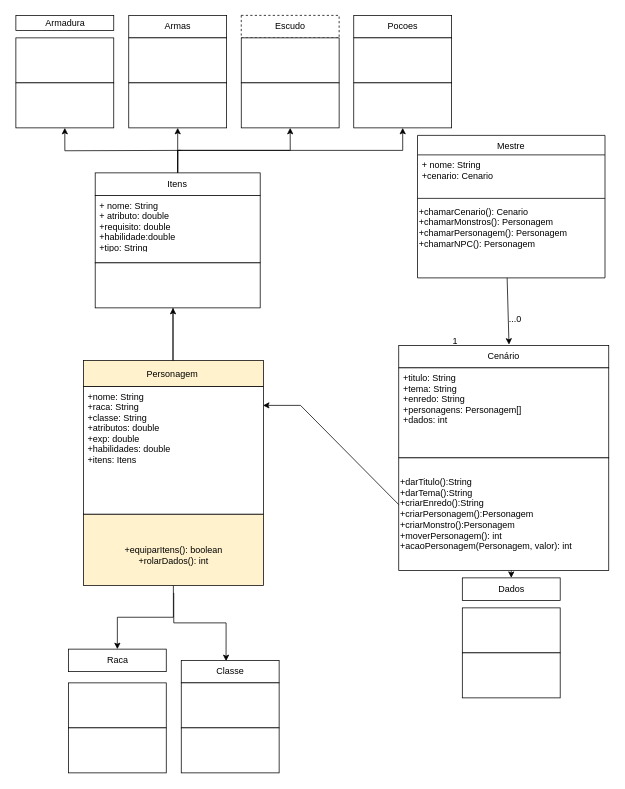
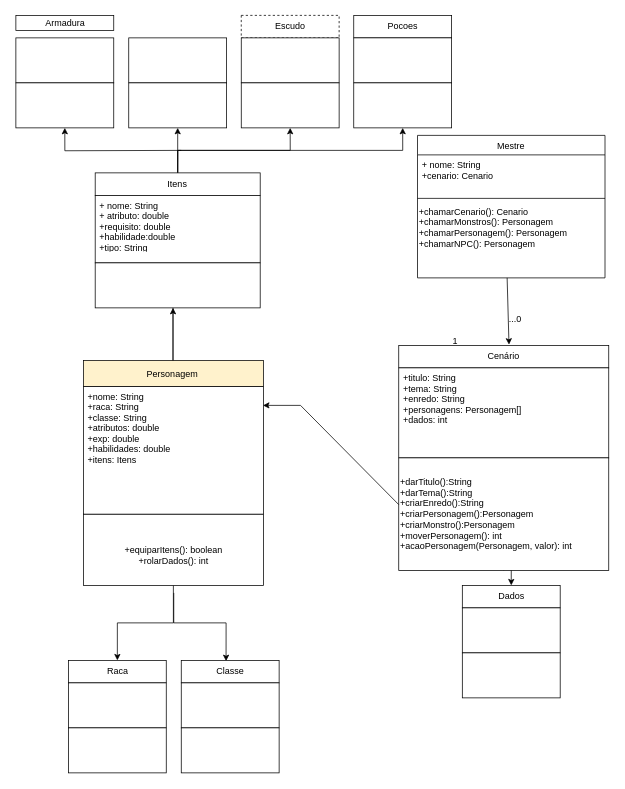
- <mxCell id="35" value="Armas" style="rounded=0;whiteSpace=wrap;html=1;" vertex="1" parent="1"><mxGeometry x="171" y="20" width="130.5" height="30" as="geometry" /></mxCell>
- <mxCell id="21" value="&lt;br&gt;+equiparItens(): boolean&lt;br&gt;+rolarDados(): int" style="rounded=0;whiteSpace=wrap;html=1;fillColor=#fff2cc;" parent="1" vertex="1"><mxGeometry x="110.5" y="685" width="240" height="95" as="geometry" /></mxCell>
+ <mxCell id="21" value="&lt;br&gt;+equiparItens(): boolean&lt;br&gt;+rolarDados(): int" style="rounded=0;whiteSpace=wrap;html=1;" parent="1" vertex="1"><mxGeometry x="110.5" y="685" width="240" height="95" as="geometry" /></mxCell>
- <mxCell id="47" value="Dados" style="rounded=0;whiteSpace=wrap;html=1;" vertex="1" parent="1"><mxGeometry x="615.75" y="770" width="130.5" height="30" as="geometry" /></mxCell>
+ <mxCell id="47" value="Dados" style="rounded=0;whiteSpace=wrap;html=1;" vertex="1" parent="1"><mxGeometry x="615.75" y="780" width="130.5" height="30" as="geometry" /></mxCell>
- <mxCell id="41" value="Raca" style="rounded=0;whiteSpace=wrap;html=1;" vertex="1" parent="1"><mxGeometry x="90.5" y="865" width="130.5" height="30" as="geometry" /></mxCell>
+ <mxCell id="41" value="Raca" style="rounded=0;whiteSpace=wrap;html=1;" vertex="1" parent="1"><mxGeometry x="90.5" y="880" width="130.5" height="30" as="geometry" /></mxCell>
